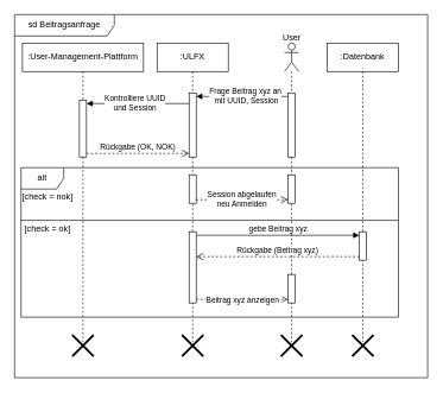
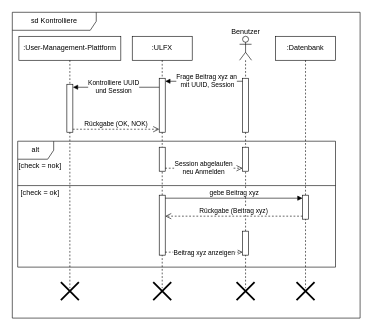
- <mxCell id="30" value="sd Beitragsanfrage" style="shape=umlFrame;whiteSpace=wrap;html=1;pointerEvents=0;width=140;height=30;" parent="1" vertex="1"><mxGeometry width="580" height="510" as="geometry" x="20" y="20" /></mxCell>
+ <mxCell id="30" value="sd Kontrolliere" style="shape=umlFrame;whiteSpace=wrap;html=1;pointerEvents=0;width=140;height=30;" parent="1" vertex="1"><mxGeometry width="580" height="510" as="geometry" x="20" y="20" /></mxCell>
- <mxCell id="31" value="User" style="text;html=1;align=center;verticalAlign=middle;resizable=0;points=[];autosize=1;strokeColor=none;fillColor=none;" vertex="1" parent="1"><mxGeometry x="374" y="37" width="70" height="30" as="geometry" /></mxCell>
+ <mxCell id="31" value="Benutzer" style="text;html=1;align=center;verticalAlign=middle;resizable=0;points=[];autosize=1;strokeColor=none;fillColor=none;" vertex="1" parent="1"><mxGeometry x="374" y="37" width="70" height="30" as="geometry" /></mxCell>
